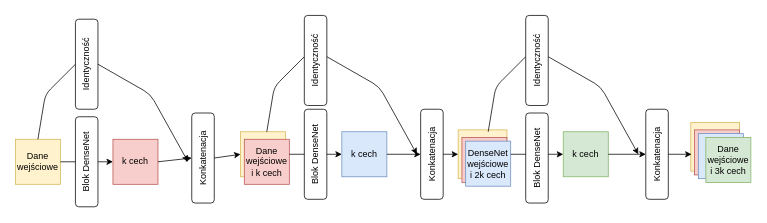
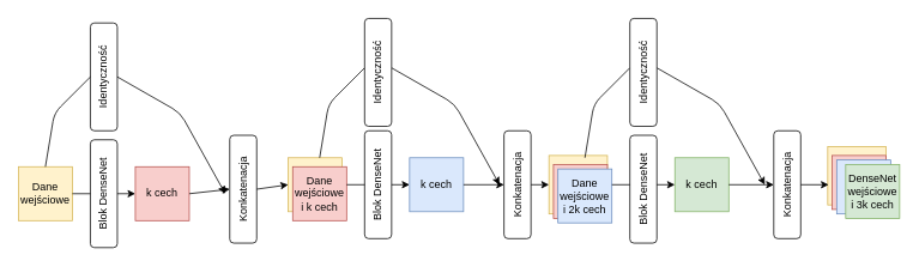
- <mxCell id="37" value="Dane wejściowe i 3k cech" style="whiteSpace=wrap;html=1;aspect=fixed;fillColor=#d5e8d4;strokeColor=#82b366;" vertex="1" parent="1"><mxGeometry x="940" y="182.5" width="60" height="60" as="geometry" /></mxCell>
+ <mxCell id="37" value="DenseNet wejściowe i 3k cech" style="whiteSpace=wrap;html=1;aspect=fixed;fillColor=#d5e8d4;strokeColor=#82b366;" vertex="1" parent="1"><mxGeometry x="940" y="182.5" width="60" height="60" as="geometry" /></mxCell>
- <mxCell id="24" value="DenseNet wejściowe i 2k cech" style="whiteSpace=wrap;html=1;aspect=fixed;fillColor=#dae8fc;strokeColor=#6c8ebf;" vertex="1" parent="1"><mxGeometry x="620" y="187.5" width="60" height="60" as="geometry" /></mxCell>
+ <mxCell id="24" value="Dane wejściowe i 2k cech" style="whiteSpace=wrap;html=1;aspect=fixed;fillColor=#dae8fc;strokeColor=#6c8ebf;" vertex="1" parent="1"><mxGeometry x="620" y="187.5" width="60" height="60" as="geometry" /></mxCell>
